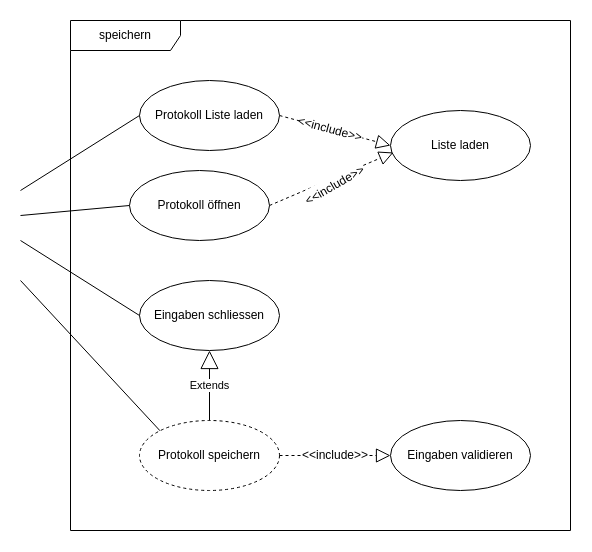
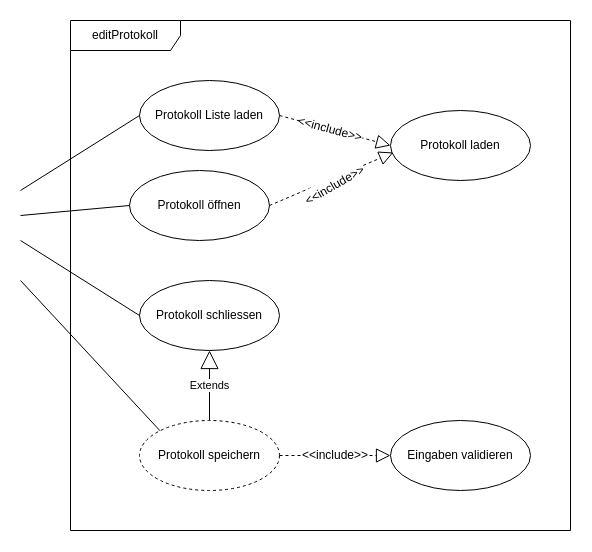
- <mxCell id="2" value="speichern" style="shape=umlFrame;whiteSpace=wrap;html=1;width=110;height=30;" vertex="1" parent="1"><mxGeometry x="70" y="20" width="500" height="510" as="geometry" /></mxCell>
+ <mxCell id="2" value="editProtokoll" style="shape=umlFrame;whiteSpace=wrap;html=1;width=110;height=30;" vertex="1" parent="1"><mxGeometry x="70" y="20" width="500" height="510" as="geometry" /></mxCell>
- <mxCell id="7" value="Liste laden" style="ellipse;whiteSpace=wrap;html=1;" vertex="1" parent="1"><mxGeometry x="390" y="110" width="140" height="70" as="geometry" /></mxCell>
+ <mxCell id="7" value="Protokoll laden" style="ellipse;whiteSpace=wrap;html=1;" vertex="1" parent="1"><mxGeometry x="390" y="110" width="140" height="70" as="geometry" /></mxCell>
- <mxCell id="5" value="Eingaben schliessen" style="ellipse;whiteSpace=wrap;html=1;" vertex="1" parent="1"><mxGeometry x="139" y="280" width="140" height="70" as="geometry" /></mxCell>
+ <mxCell id="5" value="Protokoll schliessen" style="ellipse;whiteSpace=wrap;html=1;" vertex="1" parent="1"><mxGeometry x="139" y="280" width="140" height="70" as="geometry" /></mxCell>
